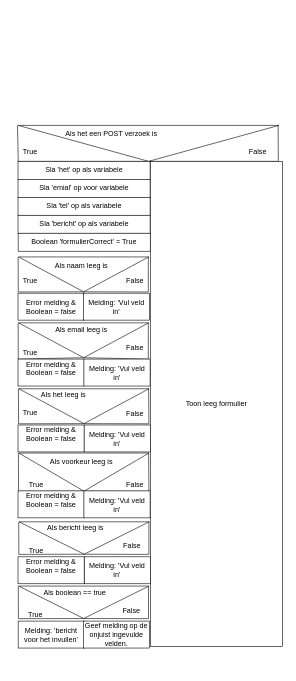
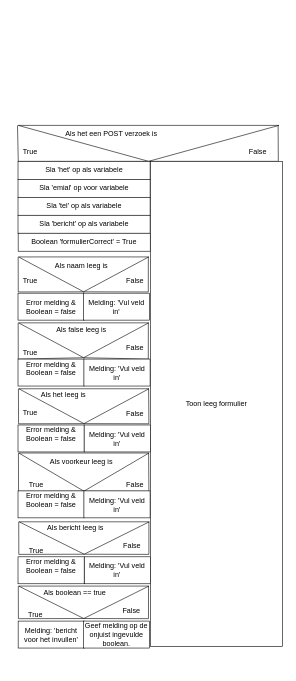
- <mxCell id="15" value="Als email leeg is" style="text;html=1;align=center;verticalAlign=middle;resizable=0;points=[];autosize=1;strokeColor=none;fillColor=none;" vertex="1" parent="1"><mxGeometry x="80" y="535.27" width="110" height="30" as="geometry" /></mxCell>
+ <mxCell id="15" value="Als false leeg is" style="text;html=1;align=center;verticalAlign=middle;resizable=0;points=[];autosize=1;strokeColor=none;fillColor=none;" vertex="1" parent="1"><mxGeometry x="80" y="535.27" width="110" height="30" as="geometry" /></mxCell>
- <mxCell id="55" value="Geef melding op de onjuist ingevulde velden." style="rounded=0;whiteSpace=wrap;html=1;" vertex="1" parent="1"><mxGeometry x="138.87" y="1035.27" width="110.44" height="45" as="geometry" /></mxCell>
+ <mxCell id="55" value="Geef melding op de onjuist ingevulde boolean." style="rounded=0;whiteSpace=wrap;html=1;" vertex="1" parent="1"><mxGeometry x="138.87" y="1035.27" width="110.44" height="45" as="geometry" /></mxCell>
